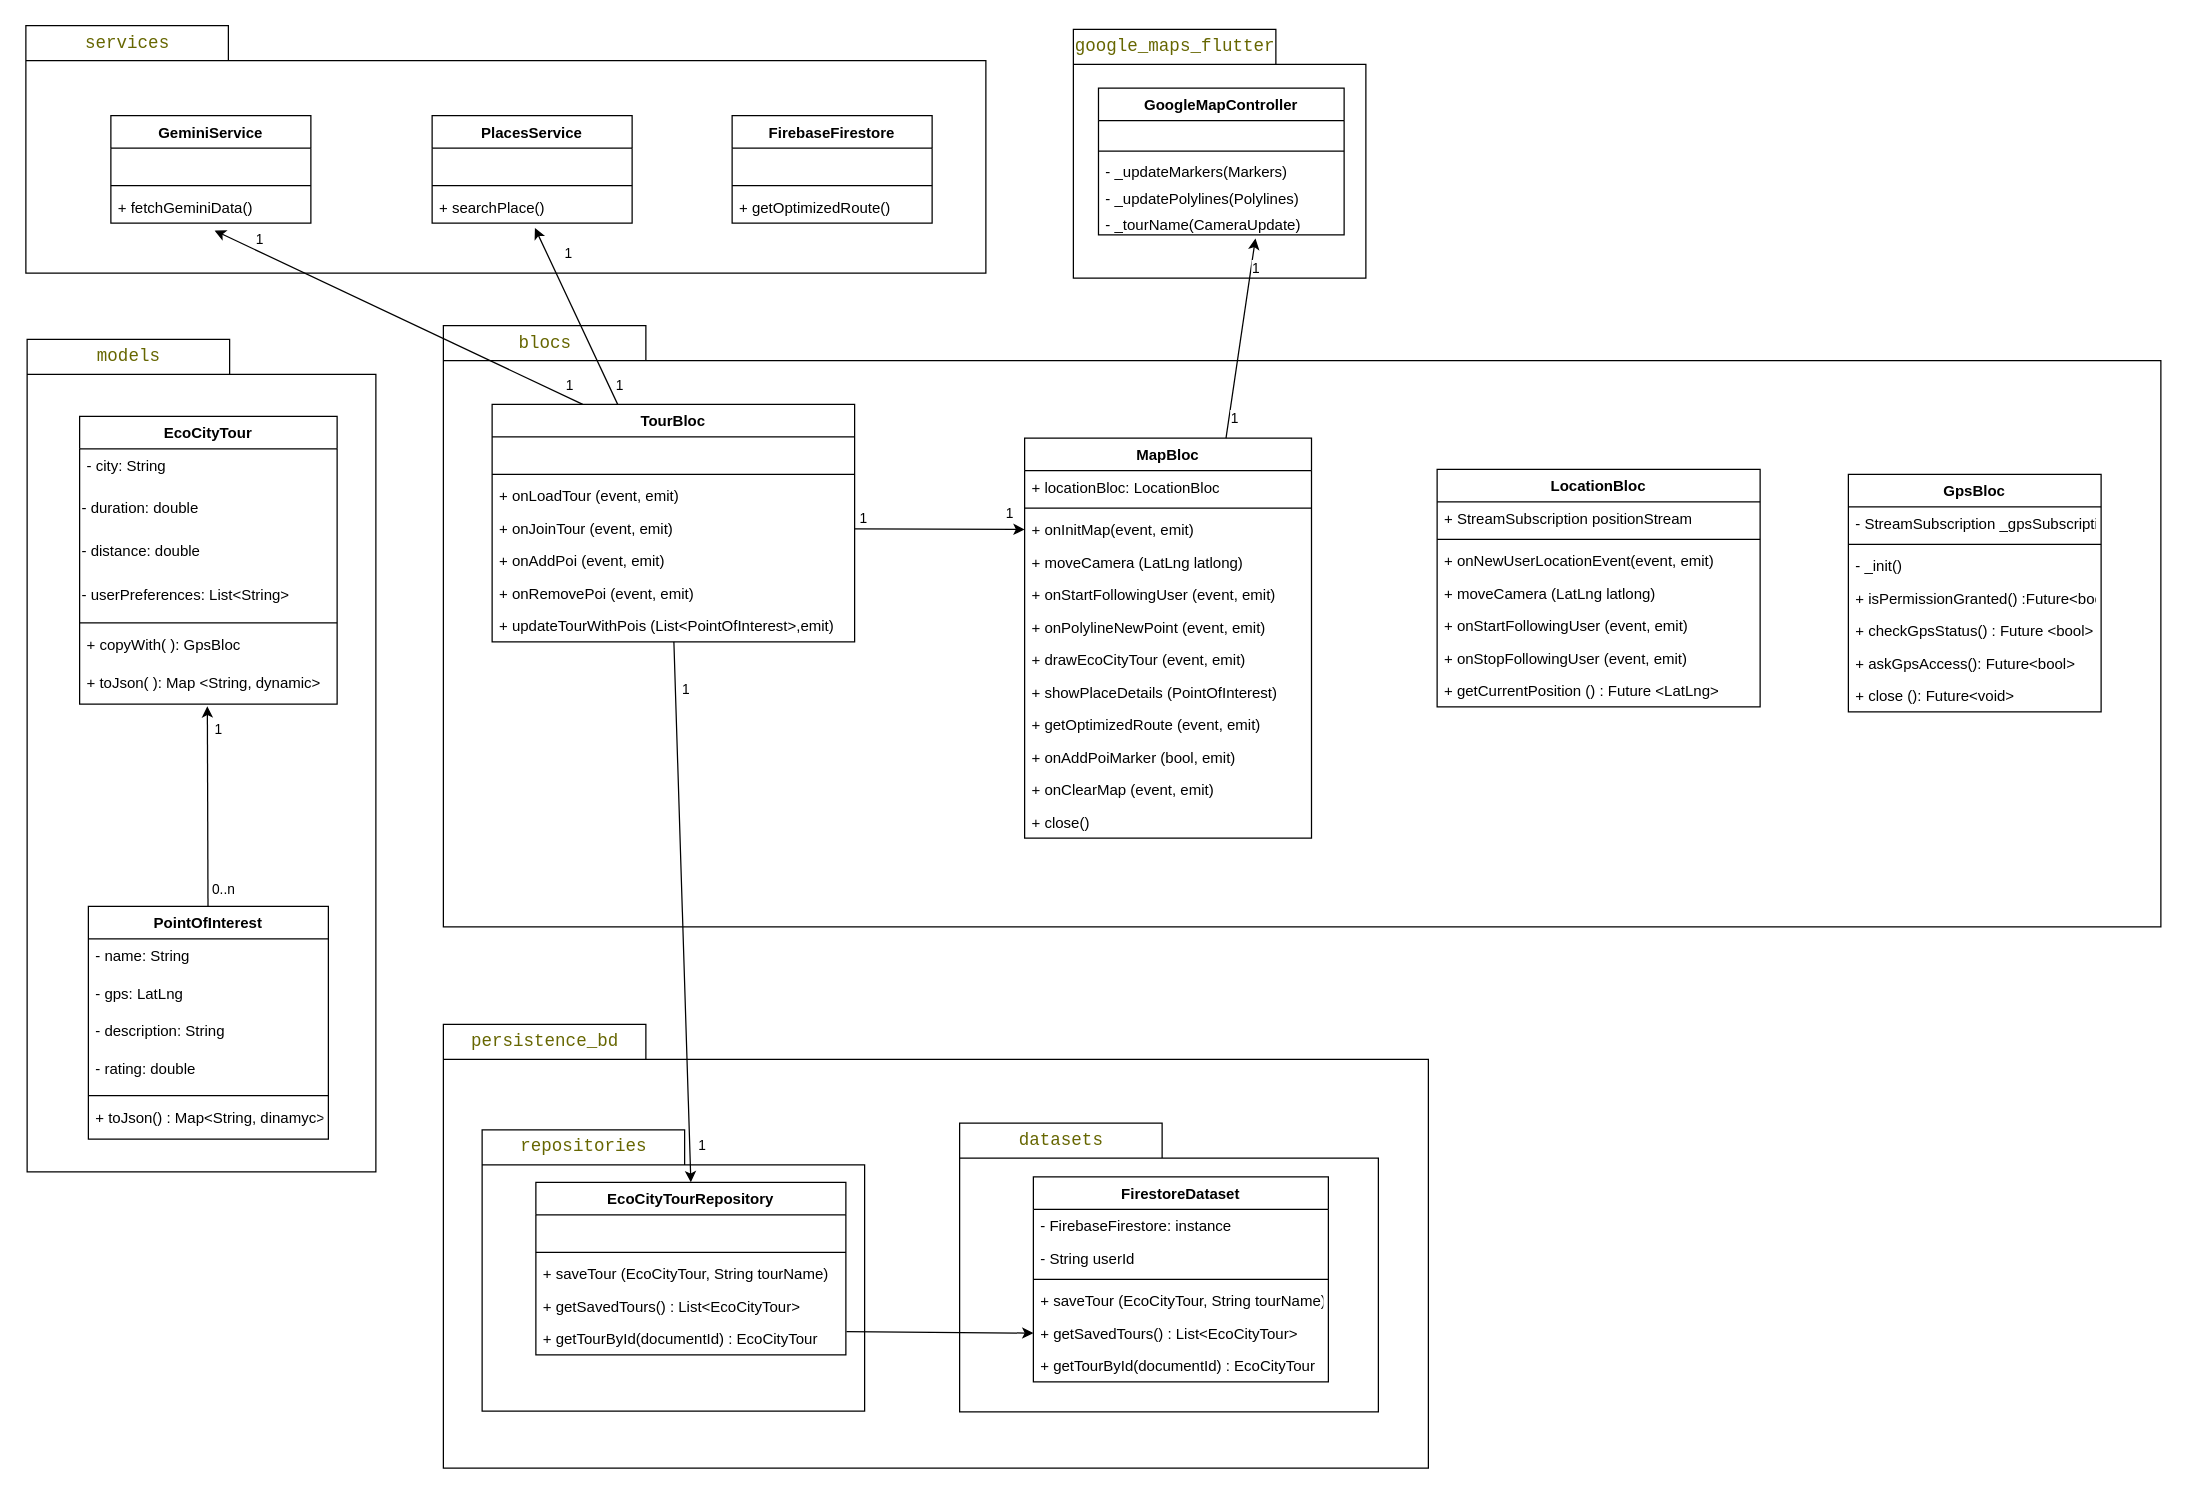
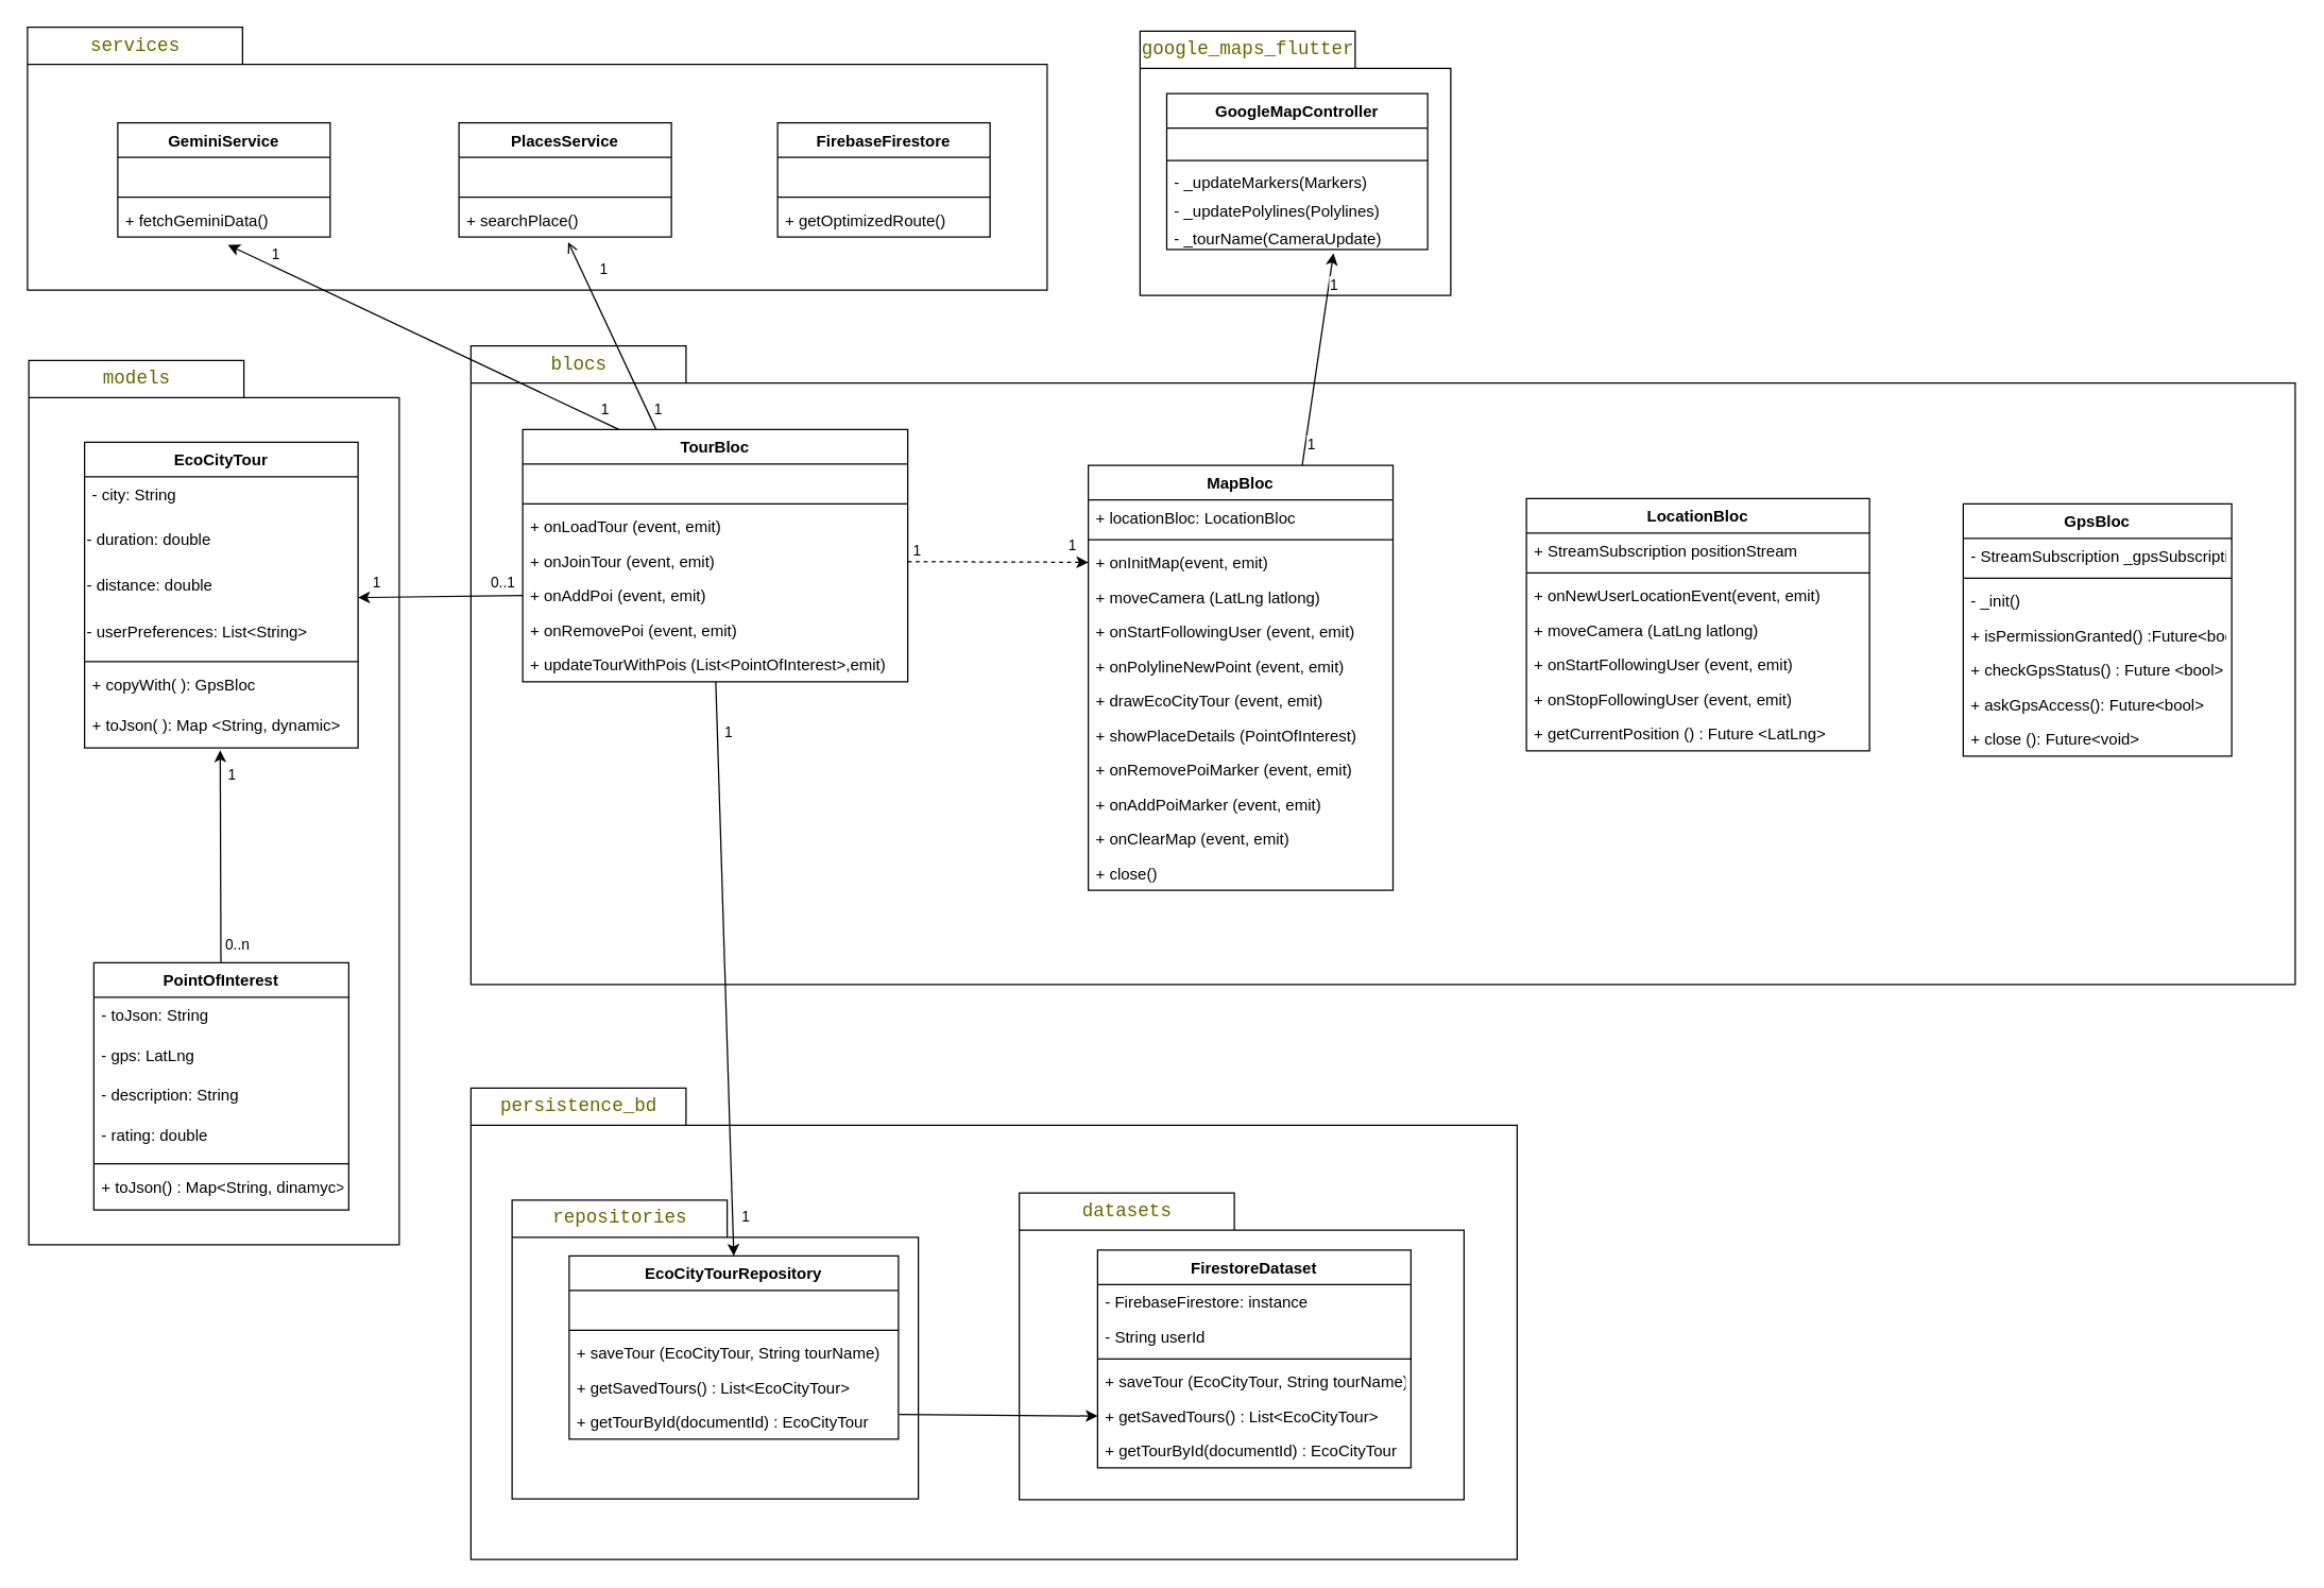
- <mxCell id="90" style="edgeStyle=none;html=1;entryX=0.514;entryY=1.147;entryDx=0;entryDy=0;entryPerimeter=0;" parent="1" source="93" target="82" edge="1"><mxGeometry relative="1" as="geometry" /></mxCell>
+ <mxCell id="90" style="edgeStyle=none;html=1;entryX=0.514;entryY=1.147;entryDx=0;entryDy=0;entryPerimeter=0;endArrow=open;" parent="1" source="93" target="82" edge="1"><mxGeometry relative="1" as="geometry" /></mxCell>
- <mxCell id="101" style="edgeStyle=none;html=1;entryX=0;entryY=0.5;entryDx=0;entryDy=0;" parent="1" source="97" target="35" edge="1"><mxGeometry relative="1" as="geometry" /></mxCell>
+ <mxCell id="101" style="edgeStyle=none;html=1;entryX=0;entryY=0.5;entryDx=0;entryDy=0;dashed=1;" parent="1" source="97" target="35" edge="1"><mxGeometry relative="1" as="geometry" /></mxCell>
+ <mxCell id="107" style="edgeStyle=none;html=1;entryX=1;entryY=0.75;entryDx=0;entryDy=0;exitX=0;exitY=0.5;exitDx=0;exitDy=0;" parent="1" source="98" target="65" edge="1"><mxGeometry relative="1" as="geometry" /></mxCell>
+ <mxCell id="108" value="1" style="edgeLabel;html=1;align=center;verticalAlign=middle;resizable=0;points=[];" parent="107" vertex="1" connectable="0"><mxGeometry x="0.731" y="2" relative="1" as="geometry"><mxPoint x="-4" y="-14" as="offset" /></mxGeometry></mxCell>
+ <mxCell id="109" value="0..1" style="edgeLabel;html=1;align=center;verticalAlign=middle;resizable=0;points=[];" parent="107" vertex="1" connectable="0"><mxGeometry x="-0.773" y="1" relative="1" as="geometry"><mxPoint x="-2" y="-12" as="offset" /></mxGeometry></mxCell>
- <mxCell id="41" value="+ getOptimizedRoute (event, emit)" style="text;strokeColor=none;fillColor=none;align=left;verticalAlign=top;spacingLeft=4;spacingRight=4;overflow=hidden;rotatable=0;points=[[0,0.5],[1,0.5]];portConstraint=eastwest;" parent="32" vertex="1"><mxGeometry y="216" width="229.499" height="26" as="geometry" /></mxCell>
+ <mxCell id="41" value="+ onRemovePoiMarker (event, emit)" style="text;strokeColor=none;fillColor=none;align=left;verticalAlign=top;spacingLeft=4;spacingRight=4;overflow=hidden;rotatable=0;points=[[0,0.5],[1,0.5]];portConstraint=eastwest;" parent="32" vertex="1"><mxGeometry y="216" width="229.499" height="26" as="geometry" /></mxCell>
- <mxCell id="42" value="+ onAddPoiMarker (bool, emit)" style="text;strokeColor=none;fillColor=none;align=left;verticalAlign=top;spacingLeft=4;spacingRight=4;overflow=hidden;rotatable=0;points=[[0,0.5],[1,0.5]];portConstraint=eastwest;" parent="32" vertex="1"><mxGeometry y="242" width="229.499" height="26" as="geometry" /></mxCell>
+ <mxCell id="42" value="+ onAddPoiMarker (event, emit)" style="text;strokeColor=none;fillColor=none;align=left;verticalAlign=top;spacingLeft=4;spacingRight=4;overflow=hidden;rotatable=0;points=[[0,0.5],[1,0.5]];portConstraint=eastwest;" parent="32" vertex="1"><mxGeometry y="242" width="229.499" height="26" as="geometry" /></mxCell>
- <mxCell id="56" value="- name: String" style="text;strokeColor=none;fillColor=none;align=left;verticalAlign=top;spacingLeft=4;spacingRight=4;overflow=hidden;rotatable=0;points=[[0,0.5],[1,0.5]];portConstraint=eastwest;" parent="55" vertex="1"><mxGeometry y="26" width="192" height="30.167" as="geometry" /></mxCell>
+ <mxCell id="56" value="- toJson: String" style="text;strokeColor=none;fillColor=none;align=left;verticalAlign=top;spacingLeft=4;spacingRight=4;overflow=hidden;rotatable=0;points=[[0,0.5],[1,0.5]];portConstraint=eastwest;" parent="55" vertex="1"><mxGeometry y="26" width="192" height="30.167" as="geometry" /></mxCell>
